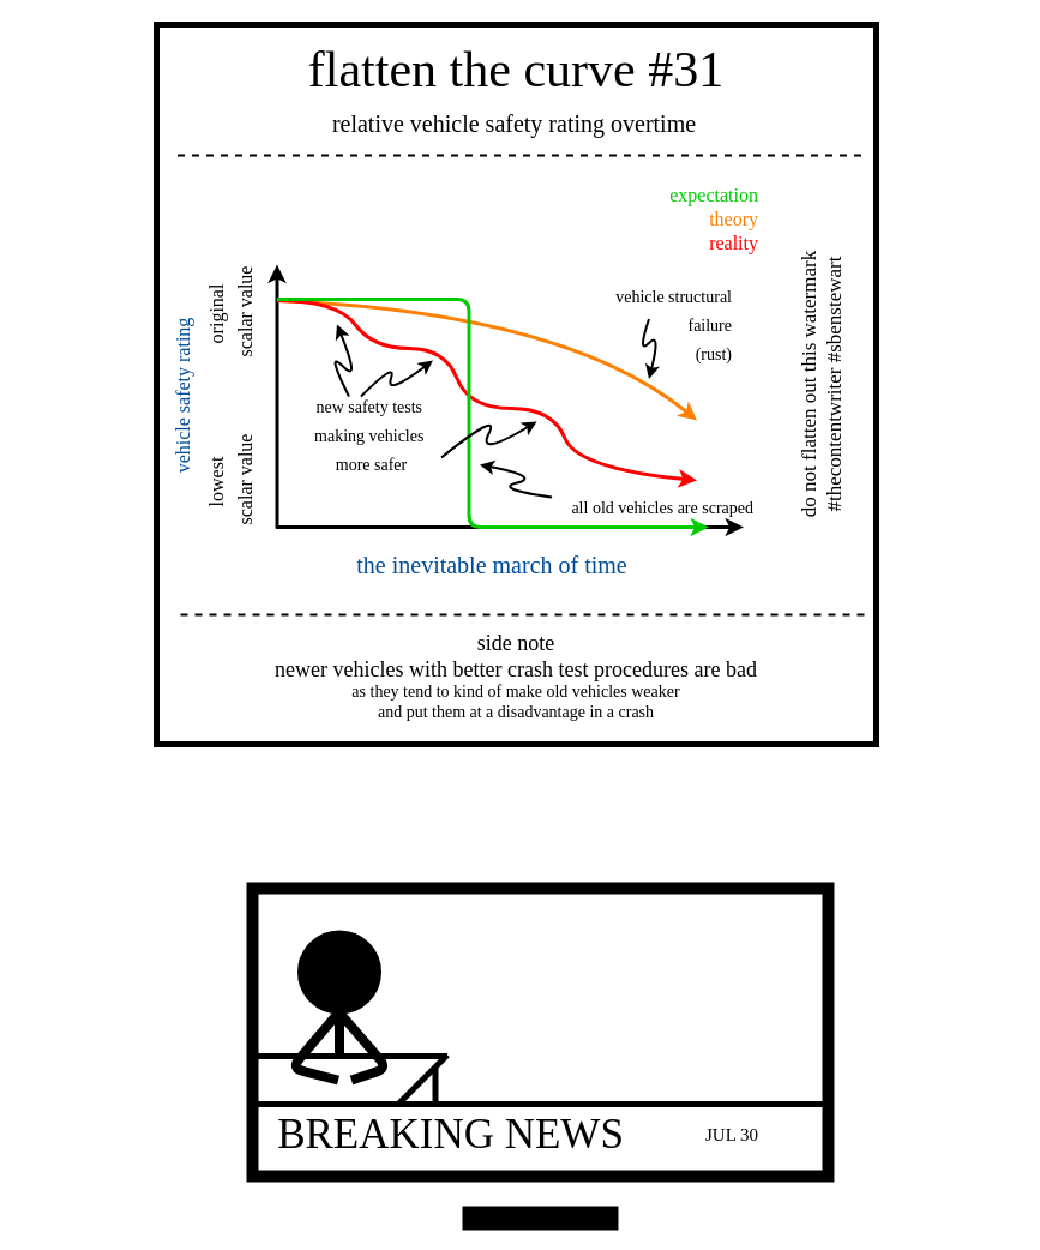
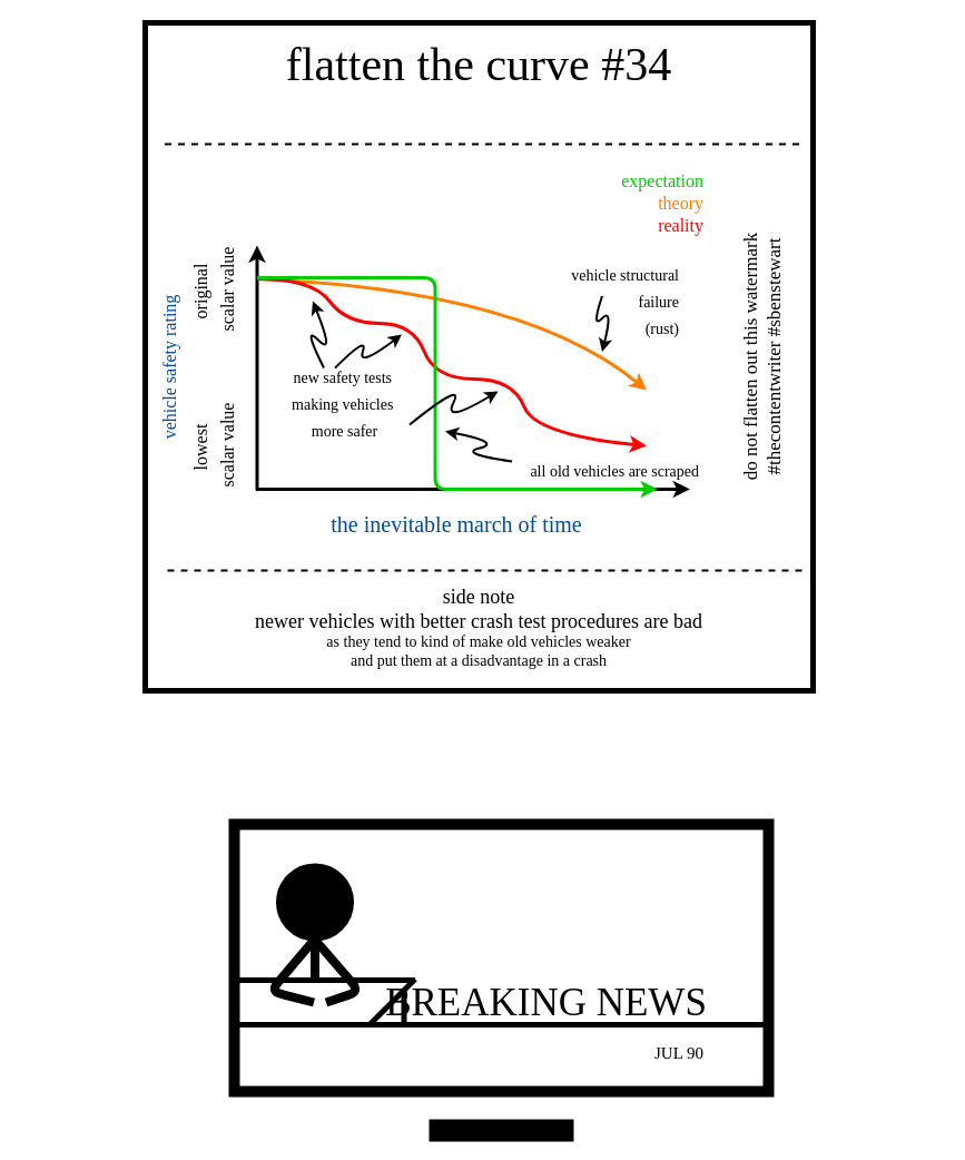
- <mxCell id="3" value="&lt;font&gt;&lt;font style=&quot;font-size: 42px&quot;&gt;flatten the curve #31&lt;/font&gt;&lt;br&gt;&lt;/font&gt;" style="text;html=1;strokeColor=none;fillColor=none;align=center;verticalAlign=middle;whiteSpace=wrap;rounded=0;fontFamily=xkcd;FType=w;" parent="1" vertex="1"><mxGeometry x="145" y="48" width="570" height="20" as="geometry" /></mxCell>
+ <mxCell id="3" value="&lt;font&gt;&lt;font style=&quot;font-size: 42px&quot;&gt;flatten the curve #34&lt;/font&gt;&lt;br&gt;&lt;/font&gt;" style="text;html=1;strokeColor=none;fillColor=none;align=center;verticalAlign=middle;whiteSpace=wrap;rounded=0;fontFamily=xkcd;FType=w;" parent="1" vertex="1"><mxGeometry x="145" y="48" width="570" height="20" as="geometry" /></mxCell>
- <mxCell id="4" value="&lt;font&gt;&lt;span style=&quot;font-size: 20px&quot;&gt;relative&amp;nbsp;vehicle safety rating overtime&lt;/span&gt;&lt;br&gt;&lt;/font&gt;" style="text;html=1;strokeColor=none;fillColor=none;align=center;verticalAlign=middle;whiteSpace=wrap;rounded=0;fontFamily=xkcd;FType=w;" parent="1" vertex="1"><mxGeometry x="169.25" y="92" width="518.5" height="20" as="geometry" /></mxCell>
- <mxCell id="35" value="&lt;font style=&quot;font-size: 35px&quot;&gt;BREAKING NEWS&lt;/font&gt;" style="text;html=1;strokeColor=none;fillColor=none;align=center;verticalAlign=middle;whiteSpace=wrap;rounded=0;fontFamily=Comic Sans MS;" vertex="1" parent="1"><mxGeometry x="220" y="935" width="310.5" height="20" as="geometry" /></mxCell>
+ <mxCell id="35" value="&lt;font style=&quot;font-size: 35px&quot;&gt;BREAKING NEWS&lt;/font&gt;" style="text;html=1;strokeColor=none;fillColor=none;align=center;verticalAlign=middle;whiteSpace=wrap;rounded=0;fontFamily=Comic Sans MS;" vertex="1" parent="1"><mxGeometry x="335" y="890" width="310.5" height="20" as="geometry" /></mxCell>
- <mxCell id="43" value="&lt;font style=&quot;font-size: 15px&quot;&gt;JUL 30&lt;/font&gt;" style="text;html=1;strokeColor=none;fillColor=none;align=center;verticalAlign=middle;whiteSpace=wrap;rounded=0;fontFamily=Comic Sans MS;" vertex="1" parent="1"><mxGeometry x="555" y="935" width="110" height="20" as="geometry" /></mxCell>
+ <mxCell id="43" value="&lt;font style=&quot;font-size: 15px&quot;&gt;JUL 90&lt;/font&gt;" style="text;html=1;strokeColor=none;fillColor=none;align=center;verticalAlign=middle;whiteSpace=wrap;rounded=0;fontFamily=Comic Sans MS;" vertex="1" parent="1"><mxGeometry x="555" y="935" width="110" height="20" as="geometry" /></mxCell>
